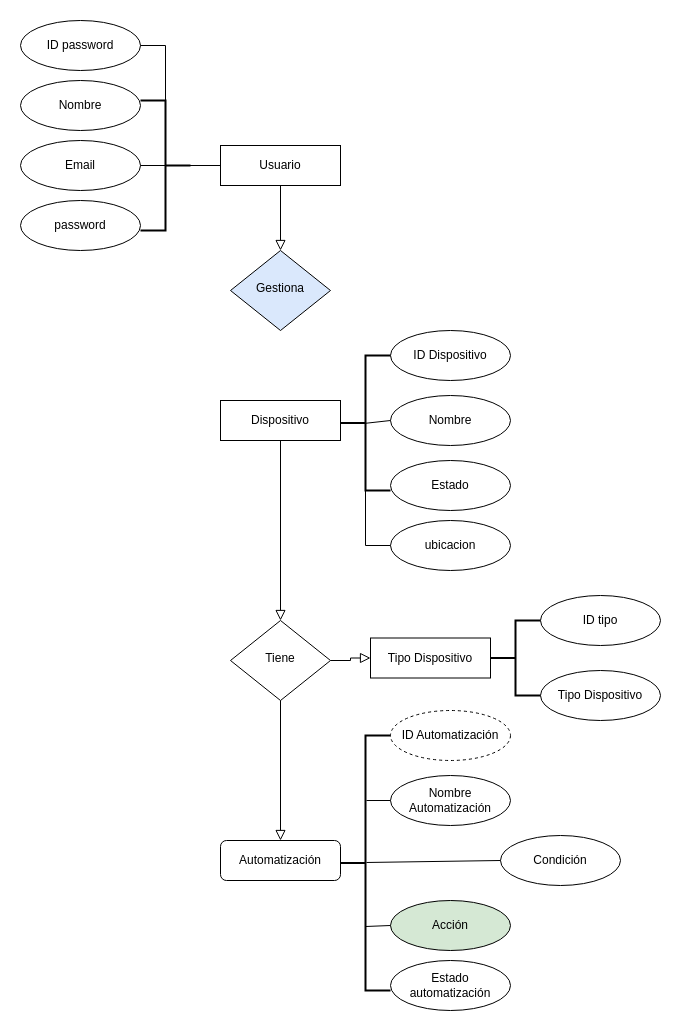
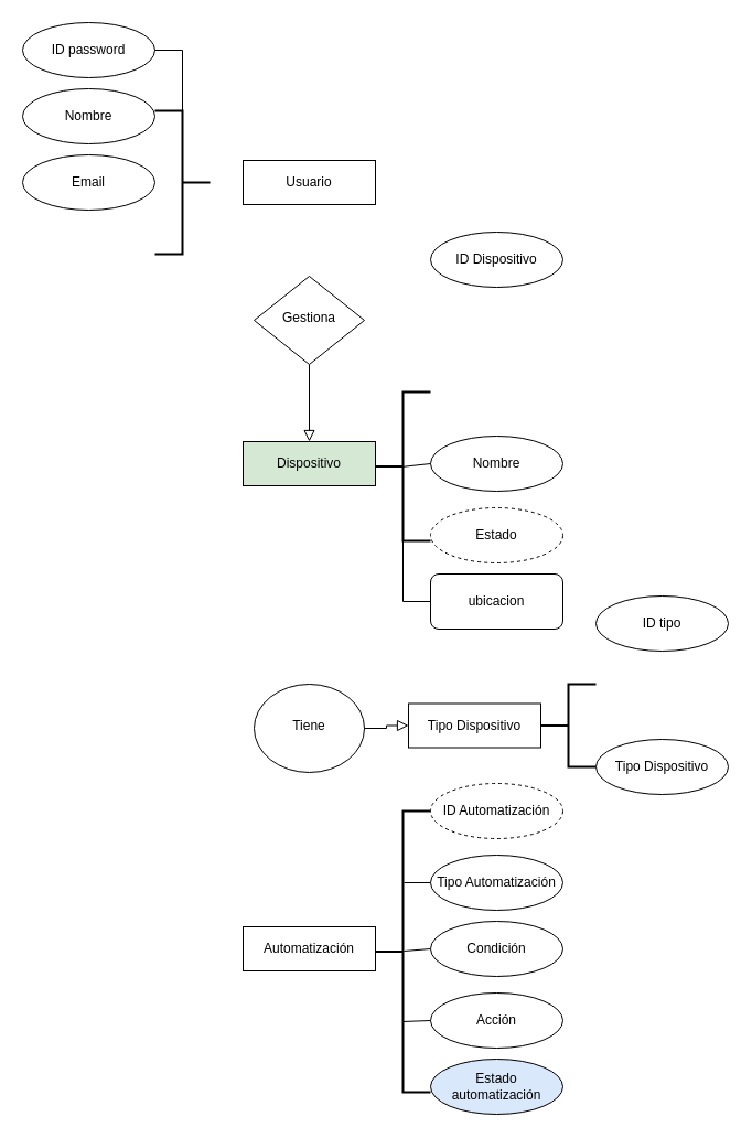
- <mxCell id="9" value="" style="endArrow=none;html=1;rounded=0;exitX=1;exitY=0.5;exitDx=0;exitDy=0;entryX=0;entryY=0.5;entryDx=0;entryDy=0;" edge="1" parent="1" source="7" target="3"><mxGeometry width="50" height="50" relative="1" as="geometry"><mxPoint x="440" y="400" as="sourcePoint" /><mxPoint x="490" y="350" as="targetPoint" /></mxGeometry></mxCell>
- <mxCell id="2" value="" style="rounded=0;html=1;jettySize=auto;orthogonalLoop=1;fontSize=11;endArrow=block;endFill=0;endSize=8;strokeWidth=1;shadow=0;labelBackgroundColor=none;edgeStyle=orthogonalEdgeStyle;" edge="1" parent="1" source="3" target="4"><mxGeometry relative="1" as="geometry" /></mxCell>
- <mxCell id="8" value="password" style="ellipse;whiteSpace=wrap;html=1;" vertex="1" parent="1"><mxGeometry x="20" y="200" width="120" height="50" as="geometry" /></mxCell>
- <mxCell id="4" value="Gestiona" style="rhombus;whiteSpace=wrap;html=1;shadow=0;fontFamily=Helvetica;fontSize=12;align=center;strokeWidth=1;spacing=6;spacingTop=-4;fillColor=#dae8fc;" vertex="1" parent="1"><mxGeometry x="230" y="250" width="100" height="80" as="geometry" /></mxCell>
+ <mxCell id="4" value="Gestiona" style="rhombus;whiteSpace=wrap;html=1;shadow=0;fontFamily=Helvetica;fontSize=12;align=center;strokeWidth=1;spacing=6;spacingTop=-4;" vertex="1" parent="1"><mxGeometry x="230" y="250" width="100" height="80" as="geometry" /></mxCell>
- <mxCell id="12" value="ID Dispositivo" style="ellipse;whiteSpace=wrap;html=1;" vertex="1" parent="1"><mxGeometry x="390" y="330" width="120" height="50" as="geometry" /></mxCell>
+ <mxCell id="12" value="ID Dispositivo" style="ellipse;whiteSpace=wrap;html=1;" vertex="1" parent="1"><mxGeometry x="390" y="210" width="120" height="50" as="geometry" /></mxCell>
+ <mxCell id="11" value="" style="rounded=0;html=1;jettySize=auto;orthogonalLoop=1;fontSize=11;endArrow=block;endFill=0;endSize=8;strokeWidth=1;shadow=0;labelBackgroundColor=none;edgeStyle=orthogonalEdgeStyle;exitX=0.5;exitY=1;exitDx=0;exitDy=0;entryX=0.5;entryY=0;entryDx=0;entryDy=0;" edge="1" parent="1" source="4" target="5"><mxGeometry relative="1" as="geometry"><mxPoint x="360" y="230" as="sourcePoint" /><mxPoint x="280" y="390" as="targetPoint" /><Array as="points" /></mxGeometry></mxCell>
- <mxCell id="5" value="Dispositivo" style="rounded=0;whiteSpace=wrap;html=1;fontSize=12;glass=0;strokeWidth=1;shadow=0;" vertex="1" parent="1"><mxGeometry x="220" y="400" width="120" height="40" as="geometry" /></mxCell>
+ <mxCell id="5" value="Dispositivo" style="rounded=0;whiteSpace=wrap;html=1;fontSize=12;glass=0;strokeWidth=1;shadow=0;fillColor=#d5e8d4;" vertex="1" parent="1"><mxGeometry x="220" y="400" width="120" height="40" as="geometry" /></mxCell>
- <mxCell id="14" value="Estado" style="ellipse;whiteSpace=wrap;html=1;" vertex="1" parent="1"><mxGeometry x="390" y="460" width="120" height="50" as="geometry" /></mxCell>
+ <mxCell id="14" value="Estado" style="ellipse;whiteSpace=wrap;html=1;dashed=1;" vertex="1" parent="1"><mxGeometry x="390" y="460" width="120" height="50" as="geometry" /></mxCell>
- <mxCell id="22" value="" style="rounded=0;html=1;jettySize=auto;orthogonalLoop=1;fontSize=11;endArrow=block;endFill=0;endSize=8;strokeWidth=1;shadow=0;labelBackgroundColor=none;edgeStyle=orthogonalEdgeStyle;exitX=0.5;exitY=1;exitDx=0;exitDy=0;entryX=0.5;entryY=0;entryDx=0;entryDy=0;" edge="1" parent="1" source="5" target="17"><mxGeometry relative="1" as="geometry"><mxPoint x="110" y="460" as="sourcePoint" /><mxPoint x="280" y="530" as="targetPoint" /><Array as="points" /></mxGeometry></mxCell>
- <mxCell id="35" value="ubicacion" style="ellipse;whiteSpace=wrap;html=1;" vertex="1" parent="1"><mxGeometry x="390" y="520" width="120" height="50" as="geometry" /></mxCell>
+ <mxCell id="35" value="ubicacion" style="whiteSpace=wrap;html=1;rounded=1;" vertex="1" parent="1"><mxGeometry x="390" y="520" width="120" height="50" as="geometry" /></mxCell>
- <mxCell id="19" value="ID tipo" style="ellipse;whiteSpace=wrap;html=1;" vertex="1" parent="1"><mxGeometry x="540" y="595" width="120" height="50" as="geometry" /></mxCell>
+ <mxCell id="19" value="ID tipo" style="ellipse;whiteSpace=wrap;html=1;" vertex="1" parent="1"><mxGeometry x="540" y="540" width="120" height="50" as="geometry" /></mxCell>
- <mxCell id="17" value="Tiene" style="rhombus;whiteSpace=wrap;html=1;shadow=0;fontFamily=Helvetica;fontSize=12;align=center;strokeWidth=1;spacing=6;spacingTop=-4;" vertex="1" parent="1"><mxGeometry x="230" y="620" width="100" height="80" as="geometry" /></mxCell>
+ <mxCell id="17" value="Tiene" style="ellipse;whiteSpace=wrap;html=1;shadow=0;fontFamily=Helvetica;fontSize=12;align=center;strokeWidth=1;spacing=6;spacingTop=-4;" vertex="1" parent="1"><mxGeometry x="230" y="620" width="100" height="80" as="geometry" /></mxCell>
- <mxCell id="30" value="" style="rounded=0;html=1;jettySize=auto;orthogonalLoop=1;fontSize=11;endArrow=block;endFill=0;endSize=8;strokeWidth=1;shadow=0;labelBackgroundColor=none;edgeStyle=orthogonalEdgeStyle;entryX=0.5;entryY=0;entryDx=0;entryDy=0;exitX=0.5;exitY=1;exitDx=0;exitDy=0;" edge="1" parent="1" source="17" target="24"><mxGeometry relative="1" as="geometry"><mxPoint x="110" y="690" as="sourcePoint" /><mxPoint x="280" y="690" as="targetPoint" /><Array as="points" /></mxGeometry></mxCell>
- <mxCell id="26" value="Nombre Automatización" style="ellipse;whiteSpace=wrap;html=1;" vertex="1" parent="1"><mxGeometry x="390" y="775" width="120" height="50" as="geometry" /></mxCell>
+ <mxCell id="26" value="Tipo Automatización" style="ellipse;whiteSpace=wrap;html=1;" vertex="1" parent="1"><mxGeometry x="390" y="775" width="120" height="50" as="geometry" /></mxCell>
- <mxCell id="24" value="Automatización" style="whiteSpace=wrap;html=1;fontSize=12;glass=0;strokeWidth=1;shadow=0;rounded=1;" vertex="1" parent="1"><mxGeometry x="220" y="840" width="120" height="40" as="geometry" /></mxCell>
+ <mxCell id="24" value="Automatización" style="rounded=0;whiteSpace=wrap;html=1;fontSize=12;glass=0;strokeWidth=1;shadow=0;" vertex="1" parent="1"><mxGeometry x="220" y="840" width="120" height="40" as="geometry" /></mxCell>
- <mxCell id="27" value="Condición" style="ellipse;whiteSpace=wrap;html=1;" vertex="1" parent="1"><mxGeometry x="500" y="835" width="120" height="50" as="geometry" /></mxCell>
+ <mxCell id="27" value="Condición" style="ellipse;whiteSpace=wrap;html=1;" vertex="1" parent="1"><mxGeometry x="390" y="835" width="120" height="50" as="geometry" /></mxCell>
- <mxCell id="28" value="Acción" style="ellipse;whiteSpace=wrap;html=1;fillColor=#d5e8d4;" vertex="1" parent="1"><mxGeometry x="390" y="900" width="120" height="50" as="geometry" /></mxCell>
+ <mxCell id="28" value="Acción" style="ellipse;whiteSpace=wrap;html=1;" vertex="1" parent="1"><mxGeometry x="390" y="900" width="120" height="50" as="geometry" /></mxCell>
- <mxCell id="29" value="Estado automatización" style="ellipse;whiteSpace=wrap;html=1;" vertex="1" parent="1"><mxGeometry x="390" y="960" width="120" height="50" as="geometry" /></mxCell>
+ <mxCell id="29" value="Estado automatización" style="ellipse;whiteSpace=wrap;html=1;fillColor=#dae8fc;" vertex="1" parent="1"><mxGeometry x="390" y="960" width="120" height="50" as="geometry" /></mxCell>
